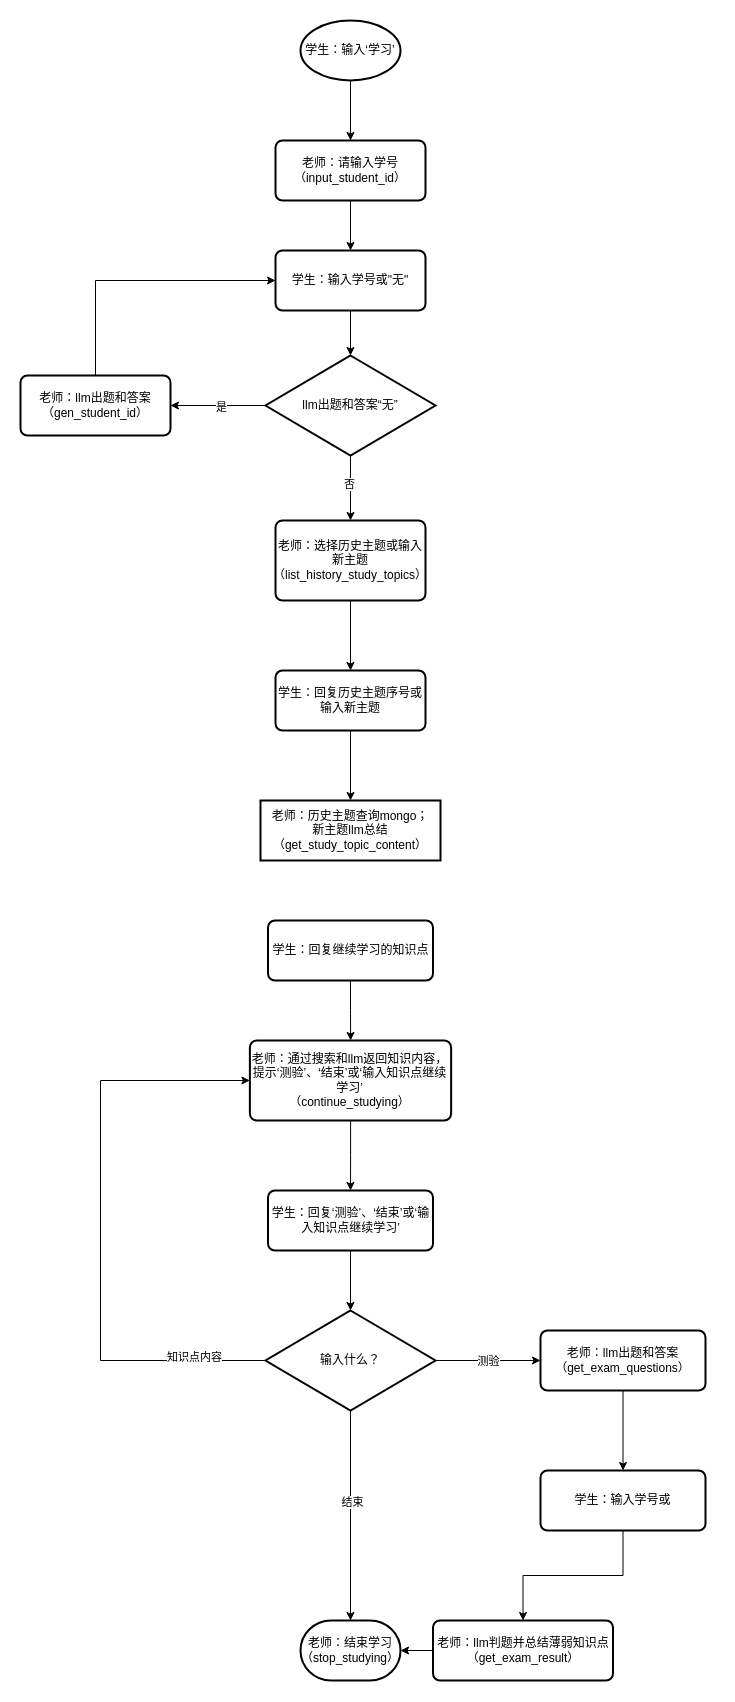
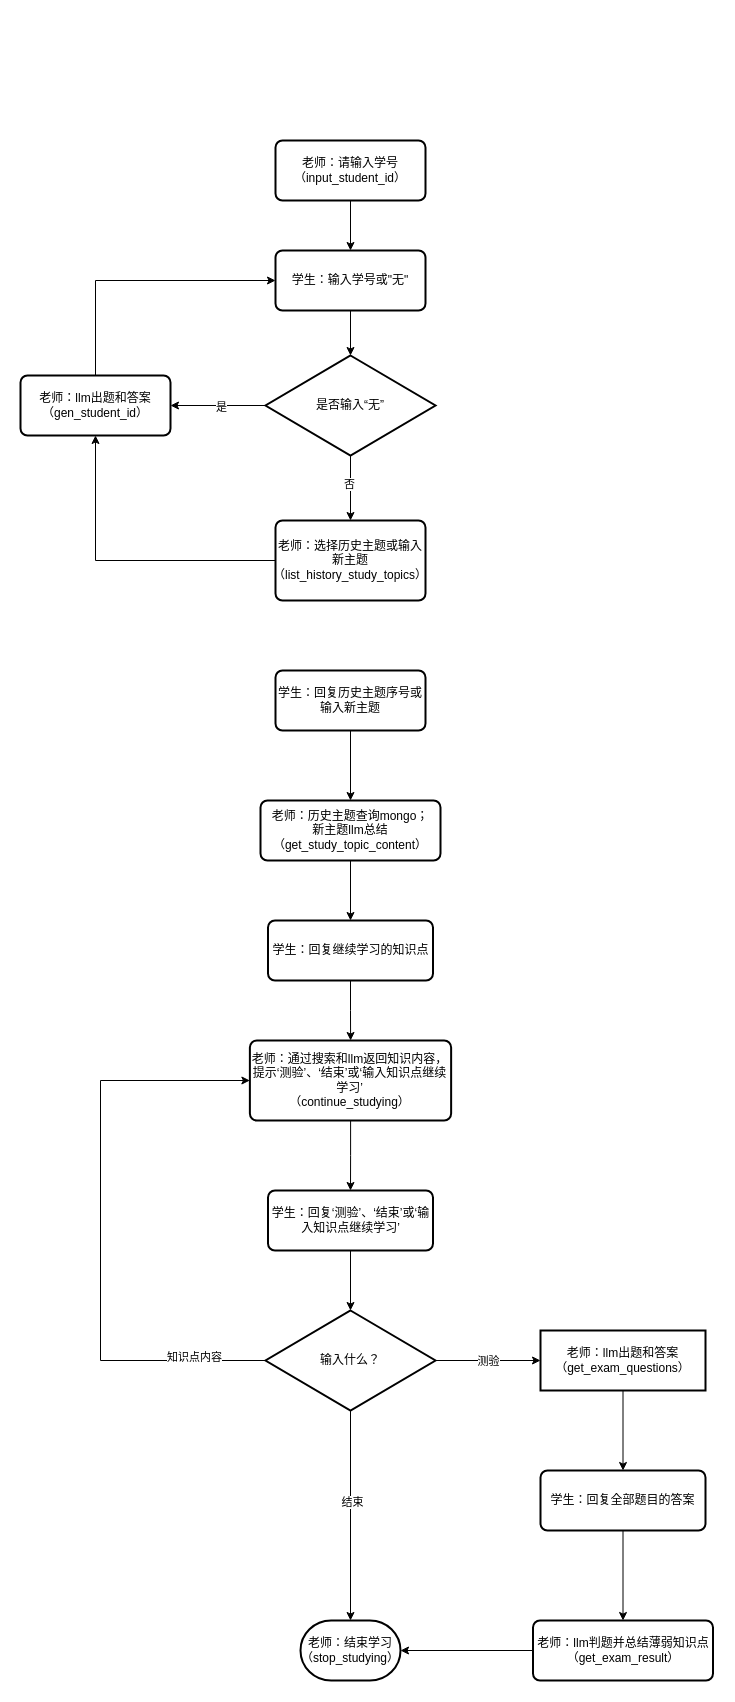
- <mxCell id="3" value="学生：输入‘学习’" style="strokeWidth=2;html=1;shape=mxgraph.flowchart.start_1;whiteSpace=wrap;" vertex="1" parent="1"><mxGeometry x="300" y="20" width="100" height="60" as="geometry" /></mxCell>
- <mxCell id="2" value="" style="edgeStyle=orthogonalEdgeStyle;rounded=0;orthogonalLoop=1;jettySize=auto;html=1;" edge="1" parent="1" source="3" target="5"><mxGeometry relative="1" as="geometry" /></mxCell>
- <mxCell id="12" value="llm出题和答案“无”" style="strokeWidth=2;html=1;shape=mxgraph.flowchart.decision;whiteSpace=wrap;" vertex="1" parent="1"><mxGeometry x="265" y="355" width="170" height="100" as="geometry" /></mxCell>
+ <mxCell id="12" value="是否输入“无”" style="strokeWidth=2;html=1;shape=mxgraph.flowchart.decision;whiteSpace=wrap;" vertex="1" parent="1"><mxGeometry x="265" y="355" width="170" height="100" as="geometry" /></mxCell>
- <mxCell id="15" value="" style="edgeStyle=orthogonalEdgeStyle;rounded=0;orthogonalLoop=1;jettySize=auto;html=1;" edge="1" parent="1" source="16" target="22"><mxGeometry relative="1" as="geometry" /></mxCell>
+ <mxCell id="15" value="" style="edgeStyle=orthogonalEdgeStyle;rounded=0;orthogonalLoop=1;jettySize=auto;html=1;" edge="1" parent="1" source="16" target="14"><mxGeometry relative="1" as="geometry" /></mxCell>
- <mxCell id="18" value="老师：历史主题查询mongo；&lt;div&gt;新主题llm总结&lt;br&gt;&lt;div&gt;（get_study_topic_content）&lt;/div&gt;&lt;/div&gt;" style="whiteSpace=wrap;html=1;absoluteArcSize=1;arcSize=14;strokeWidth=2;rounded=0;" vertex="1" parent="1"><mxGeometry x="260" y="800" width="180" height="60" as="geometry" /></mxCell>
+ <mxCell id="18" value="老师：历史主题查询mongo；&lt;div&gt;新主题llm总结&lt;br&gt;&lt;div&gt;（get_study_topic_content）&lt;/div&gt;&lt;/div&gt;" style="rounded=1;whiteSpace=wrap;html=1;absoluteArcSize=1;arcSize=14;strokeWidth=2;" vertex="1" parent="1"><mxGeometry x="260" y="800" width="180" height="60" as="geometry" /></mxCell>
+ <mxCell id="17" value="" style="edgeStyle=orthogonalEdgeStyle;rounded=0;orthogonalLoop=1;jettySize=auto;html=1;" edge="1" parent="1" source="18" target="24"><mxGeometry relative="1" as="geometry" /></mxCell>
- <mxCell id="35" value="老师：llm出题和答案&lt;div&gt;（get_exam_questions）&lt;/div&gt;" style="rounded=1;whiteSpace=wrap;html=1;absoluteArcSize=1;arcSize=14;strokeWidth=2;" vertex="1" parent="1"><mxGeometry x="540" y="1330" width="165" height="60" as="geometry" /></mxCell>
+ <mxCell id="35" value="老师：llm出题和答案&lt;div&gt;（get_exam_questions）&lt;/div&gt;" style="whiteSpace=wrap;html=1;absoluteArcSize=1;arcSize=14;strokeWidth=2;rounded=0;" vertex="1" parent="1"><mxGeometry x="540" y="1330" width="165" height="60" as="geometry" /></mxCell>
- <mxCell id="37" value="学生：输入学号或" style="rounded=1;whiteSpace=wrap;html=1;absoluteArcSize=1;arcSize=14;strokeWidth=2;" vertex="1" parent="1"><mxGeometry x="540" y="1470" width="165" height="60" as="geometry" /></mxCell>
+ <mxCell id="37" value="学生：回复全部题目的答案" style="rounded=1;whiteSpace=wrap;html=1;absoluteArcSize=1;arcSize=14;strokeWidth=2;" vertex="1" parent="1"><mxGeometry x="540" y="1470" width="165" height="60" as="geometry" /></mxCell>
- <mxCell id="39" value="老师：llm判题并总结薄弱知识点&lt;div&gt;（get_exam_result）&lt;/div&gt;" style="rounded=1;whiteSpace=wrap;html=1;absoluteArcSize=1;arcSize=14;strokeWidth=2;" vertex="1" parent="1"><mxGeometry x="432.5" y="1620" width="180" height="60" as="geometry" /></mxCell>
+ <mxCell id="39" value="老师：llm判题并总结薄弱知识点&lt;div&gt;（get_exam_result）&lt;/div&gt;" style="rounded=1;whiteSpace=wrap;html=1;absoluteArcSize=1;arcSize=14;strokeWidth=2;" vertex="1" parent="1"><mxGeometry x="532.5" y="1620" width="180" height="60" as="geometry" /></mxCell>
